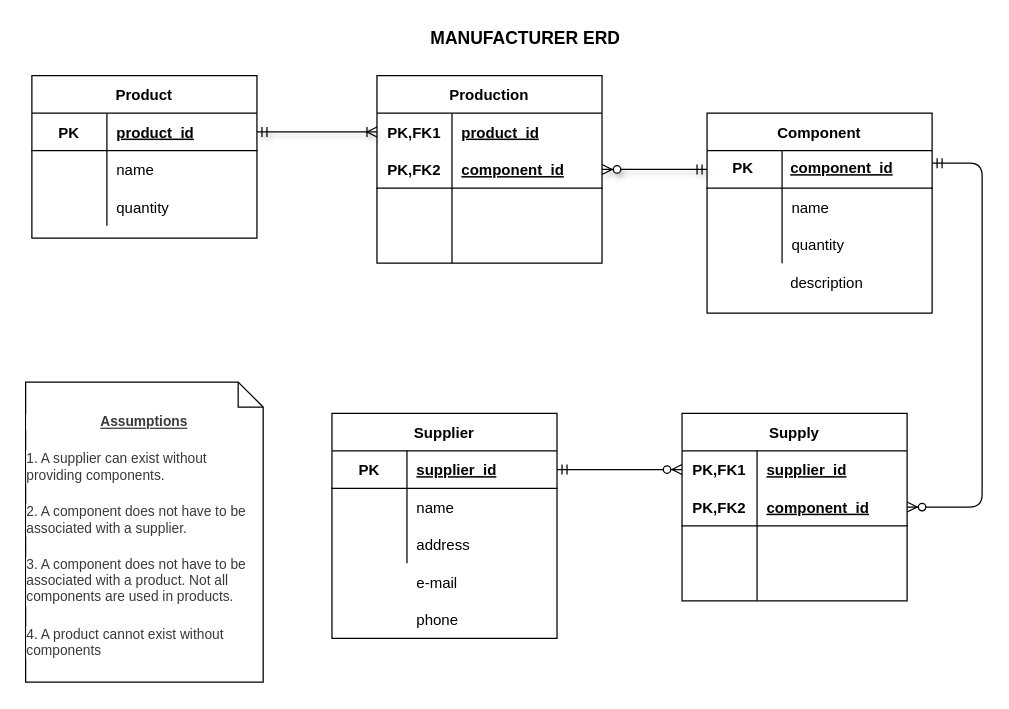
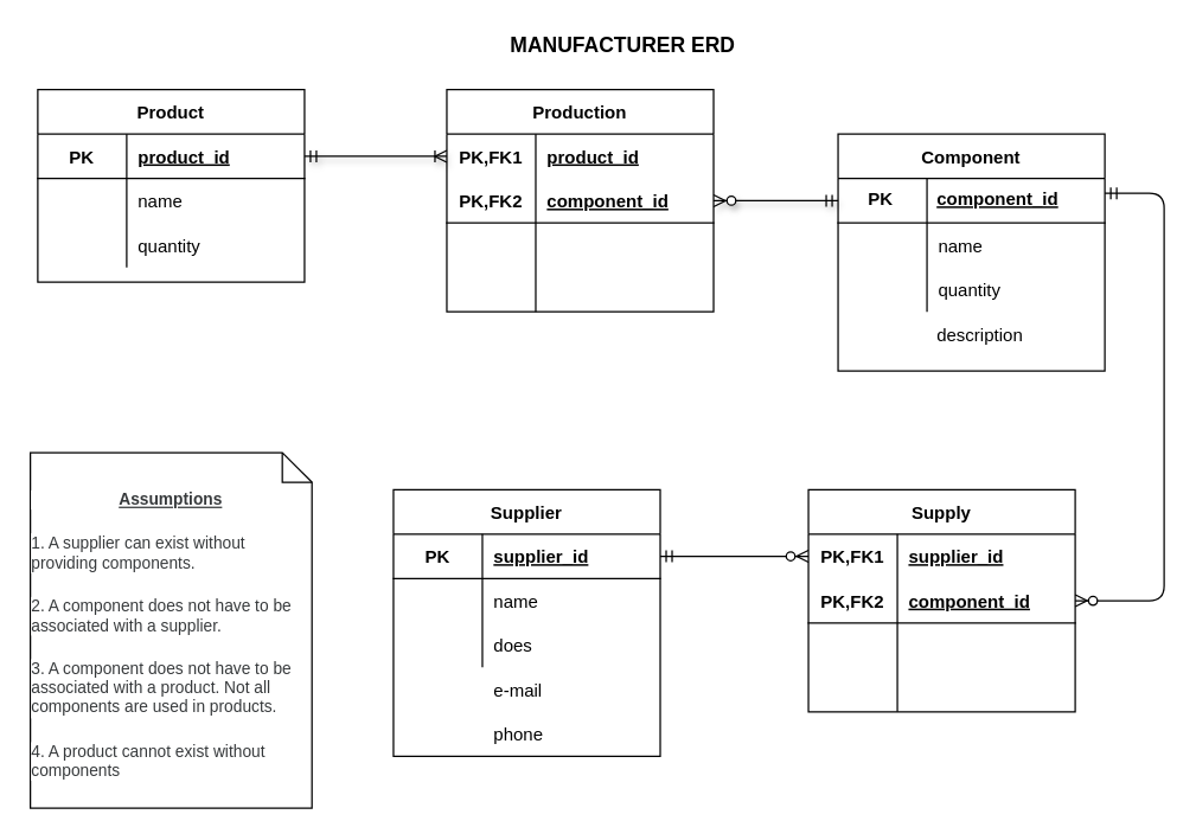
- <mxCell id="15" value="address" style="shape=partialRectangle;connectable=0;fillColor=none;top=0;left=0;bottom=0;right=0;align=left;spacingLeft=6;overflow=hidden;" vertex="1" parent="13"><mxGeometry x="60" width="120" height="30" as="geometry" /></mxCell>
+ <mxCell id="15" value="does" style="shape=partialRectangle;connectable=0;fillColor=none;top=0;left=0;bottom=0;right=0;align=left;spacingLeft=6;overflow=hidden;" vertex="1" parent="13"><mxGeometry x="60" width="120" height="30" as="geometry" /></mxCell>
